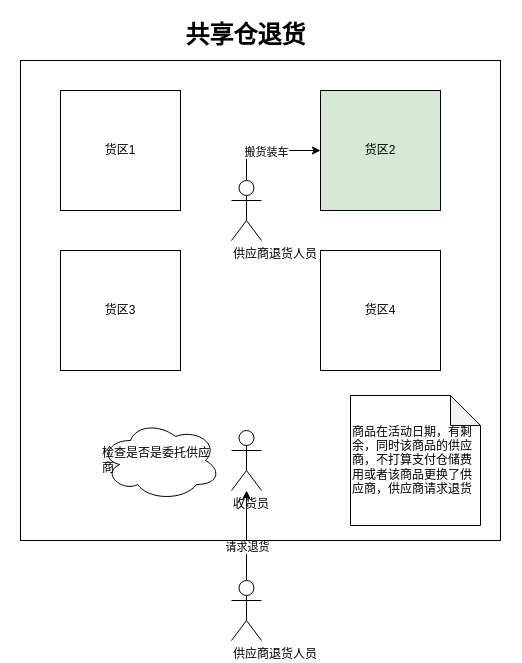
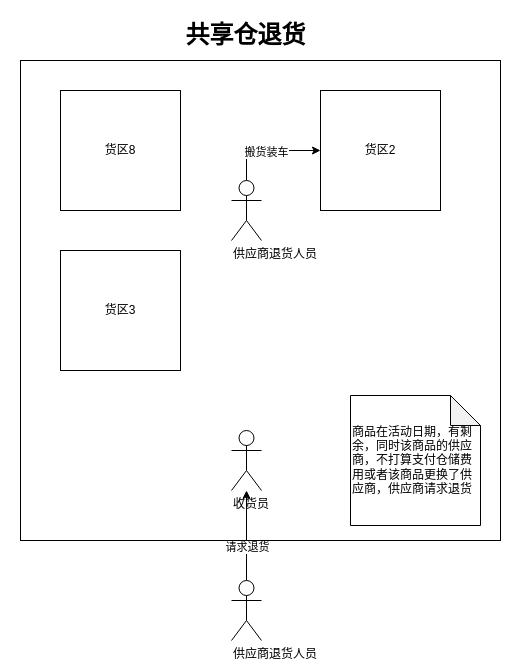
- <mxCell id="3" value="货区1" style="whiteSpace=wrap;html=1;aspect=fixed;" vertex="1" parent="1"><mxGeometry x="60" y="90" width="120" height="120" as="geometry" /></mxCell>
+ <mxCell id="3" value="货区8" style="whiteSpace=wrap;html=1;aspect=fixed;" vertex="1" parent="1"><mxGeometry x="60" y="90" width="120" height="120" as="geometry" /></mxCell>
- <mxCell id="5" value="货区2" style="whiteSpace=wrap;html=1;aspect=fixed;fillColor=#d5e8d4;" vertex="1" parent="1"><mxGeometry x="320" y="90" width="120" height="120" as="geometry" /></mxCell>
+ <mxCell id="5" value="货区2" style="whiteSpace=wrap;html=1;aspect=fixed;" vertex="1" parent="1"><mxGeometry x="320" y="90" width="120" height="120" as="geometry" /></mxCell>
- <mxCell id="7" value="货区4" style="whiteSpace=wrap;html=1;aspect=fixed;" vertex="1" parent="1"><mxGeometry x="320" y="250" width="120" height="120" as="geometry" /></mxCell>
- <mxCell id="13" value="检查是否是委托供应商" style="ellipse;shape=cloud;whiteSpace=wrap;html=1;align=left;" vertex="1" parent="1"><mxGeometry x="100" y="420" width="120" height="80" as="geometry" /></mxCell>
